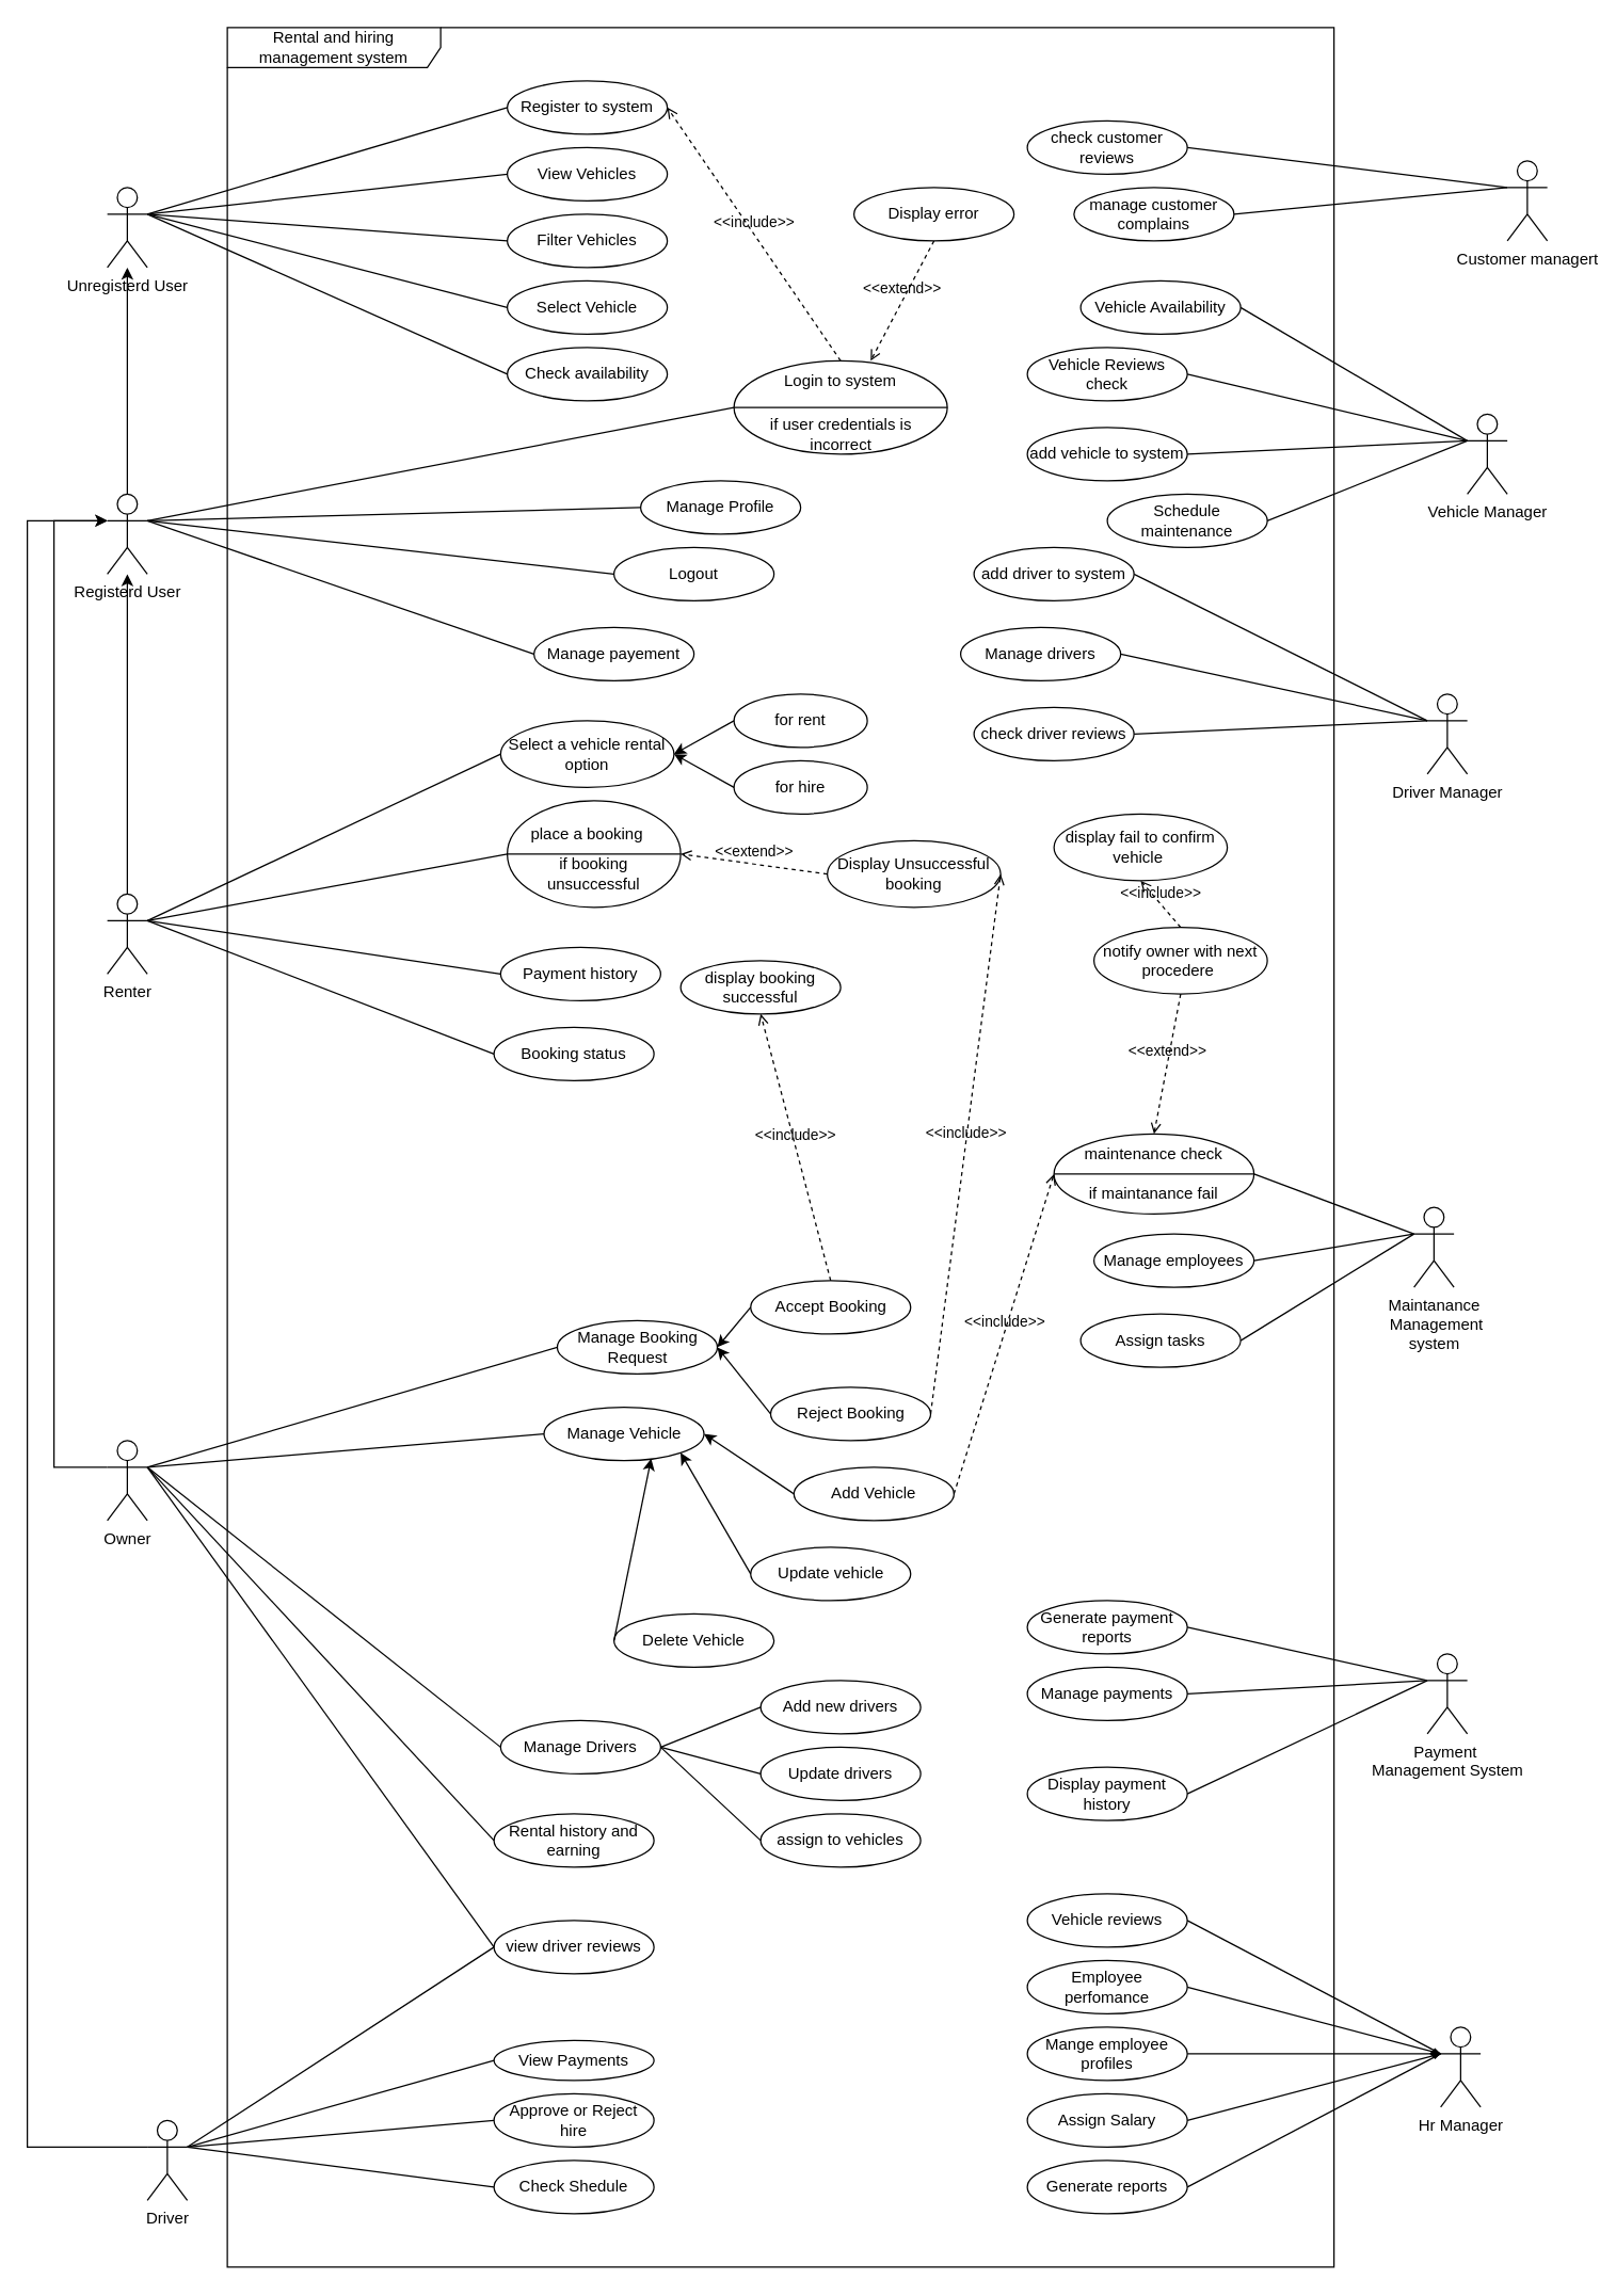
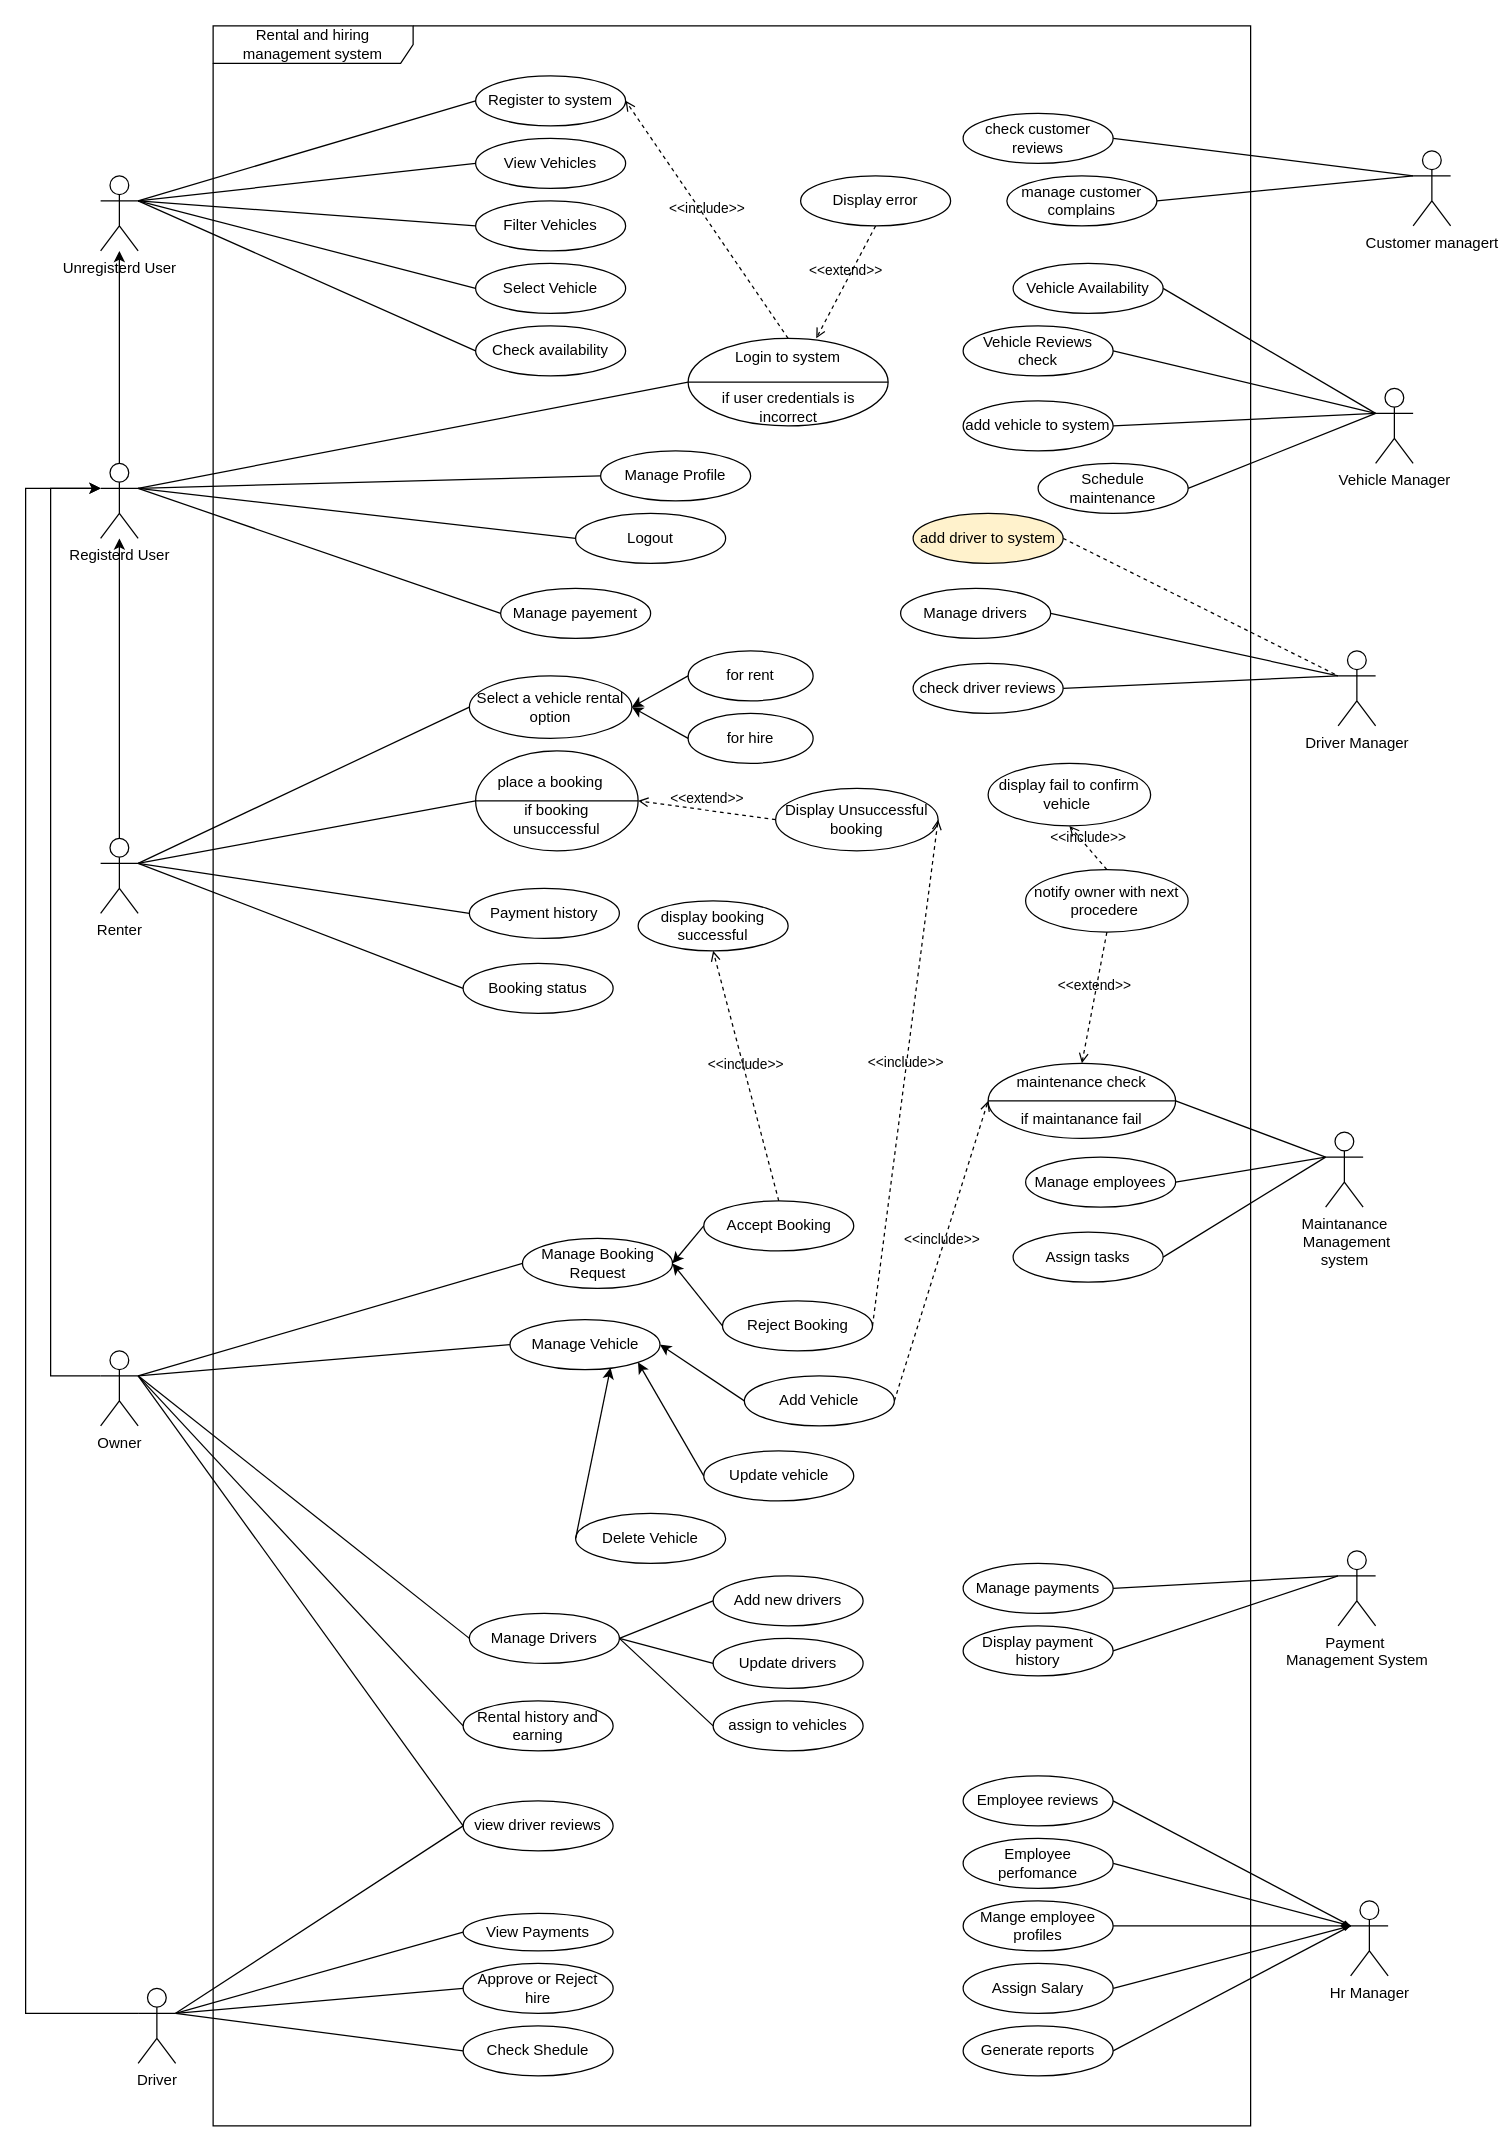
- <mxCell id="101" value="add driver to system" style="ellipse;whiteSpace=wrap;html=1;" parent="96" vertex="1"><mxGeometry x="560" y="390" width="120" height="40" as="geometry" /></mxCell>
+ <mxCell id="101" value="add driver to system" style="ellipse;whiteSpace=wrap;html=1;fillColor=#fff2cc;" parent="96" vertex="1"><mxGeometry x="560" y="390" width="120" height="40" as="geometry" /></mxCell>
- <mxCell id="93" value="" style="endArrow=none;html=1;rounded=0;exitX=1;exitY=0.5;exitDx=0;exitDy=0;entryX=0;entryY=0.333;entryDx=0;entryDy=0;entryPerimeter=0;" parent="1" source="101" target="92" edge="1"><mxGeometry width="50" height="50" relative="1" as="geometry"><mxPoint x="1010" y="650" as="sourcePoint" /><mxPoint x="1070" y="670" as="targetPoint" /></mxGeometry></mxCell>
+ <mxCell id="93" value="" style="endArrow=none;html=1;rounded=0;exitX=1;exitY=0.5;exitDx=0;exitDy=0;entryX=0;entryY=0.333;entryDx=0;entryDy=0;entryPerimeter=0;dashed=1;" parent="1" source="101" target="92" edge="1"><mxGeometry width="50" height="50" relative="1" as="geometry"><mxPoint x="1010" y="650" as="sourcePoint" /><mxPoint x="1070" y="670" as="targetPoint" /></mxGeometry></mxCell>
- <mxCell id="127" value="Generate payment reports" style="ellipse;whiteSpace=wrap;html=1;" parent="96" vertex="1"><mxGeometry x="600" y="1180" width="120" height="40" as="geometry" /></mxCell>
- <mxCell id="128" value="" style="endArrow=none;html=1;rounded=0;exitX=1;exitY=0.5;exitDx=0;exitDy=0;entryX=0;entryY=0.333;entryDx=0;entryDy=0;entryPerimeter=0;" parent="96" source="127" target="126" edge="1"><mxGeometry width="50" height="50" relative="1" as="geometry"><mxPoint x="770" y="1125" as="sourcePoint" /><mxPoint x="870" y="1050" as="targetPoint" /></mxGeometry></mxCell>
- <mxCell id="130" value="Display payment history" style="ellipse;whiteSpace=wrap;html=1;" parent="96" vertex="1"><mxGeometry x="600" y="1305" width="120" height="40" as="geometry" /></mxCell>
+ <mxCell id="130" value="Display payment history" style="ellipse;whiteSpace=wrap;html=1;" parent="96" vertex="1"><mxGeometry x="600" y="1280" width="120" height="40" as="geometry" /></mxCell>
- <mxCell id="124" value="Vehicle reviews" style="ellipse;whiteSpace=wrap;html=1;" parent="96" vertex="1"><mxGeometry x="600" y="1400" width="120" height="40" as="geometry" /></mxCell>
+ <mxCell id="124" value="Employee reviews" style="ellipse;whiteSpace=wrap;html=1;" parent="96" vertex="1"><mxGeometry x="600" y="1400" width="120" height="40" as="geometry" /></mxCell>
